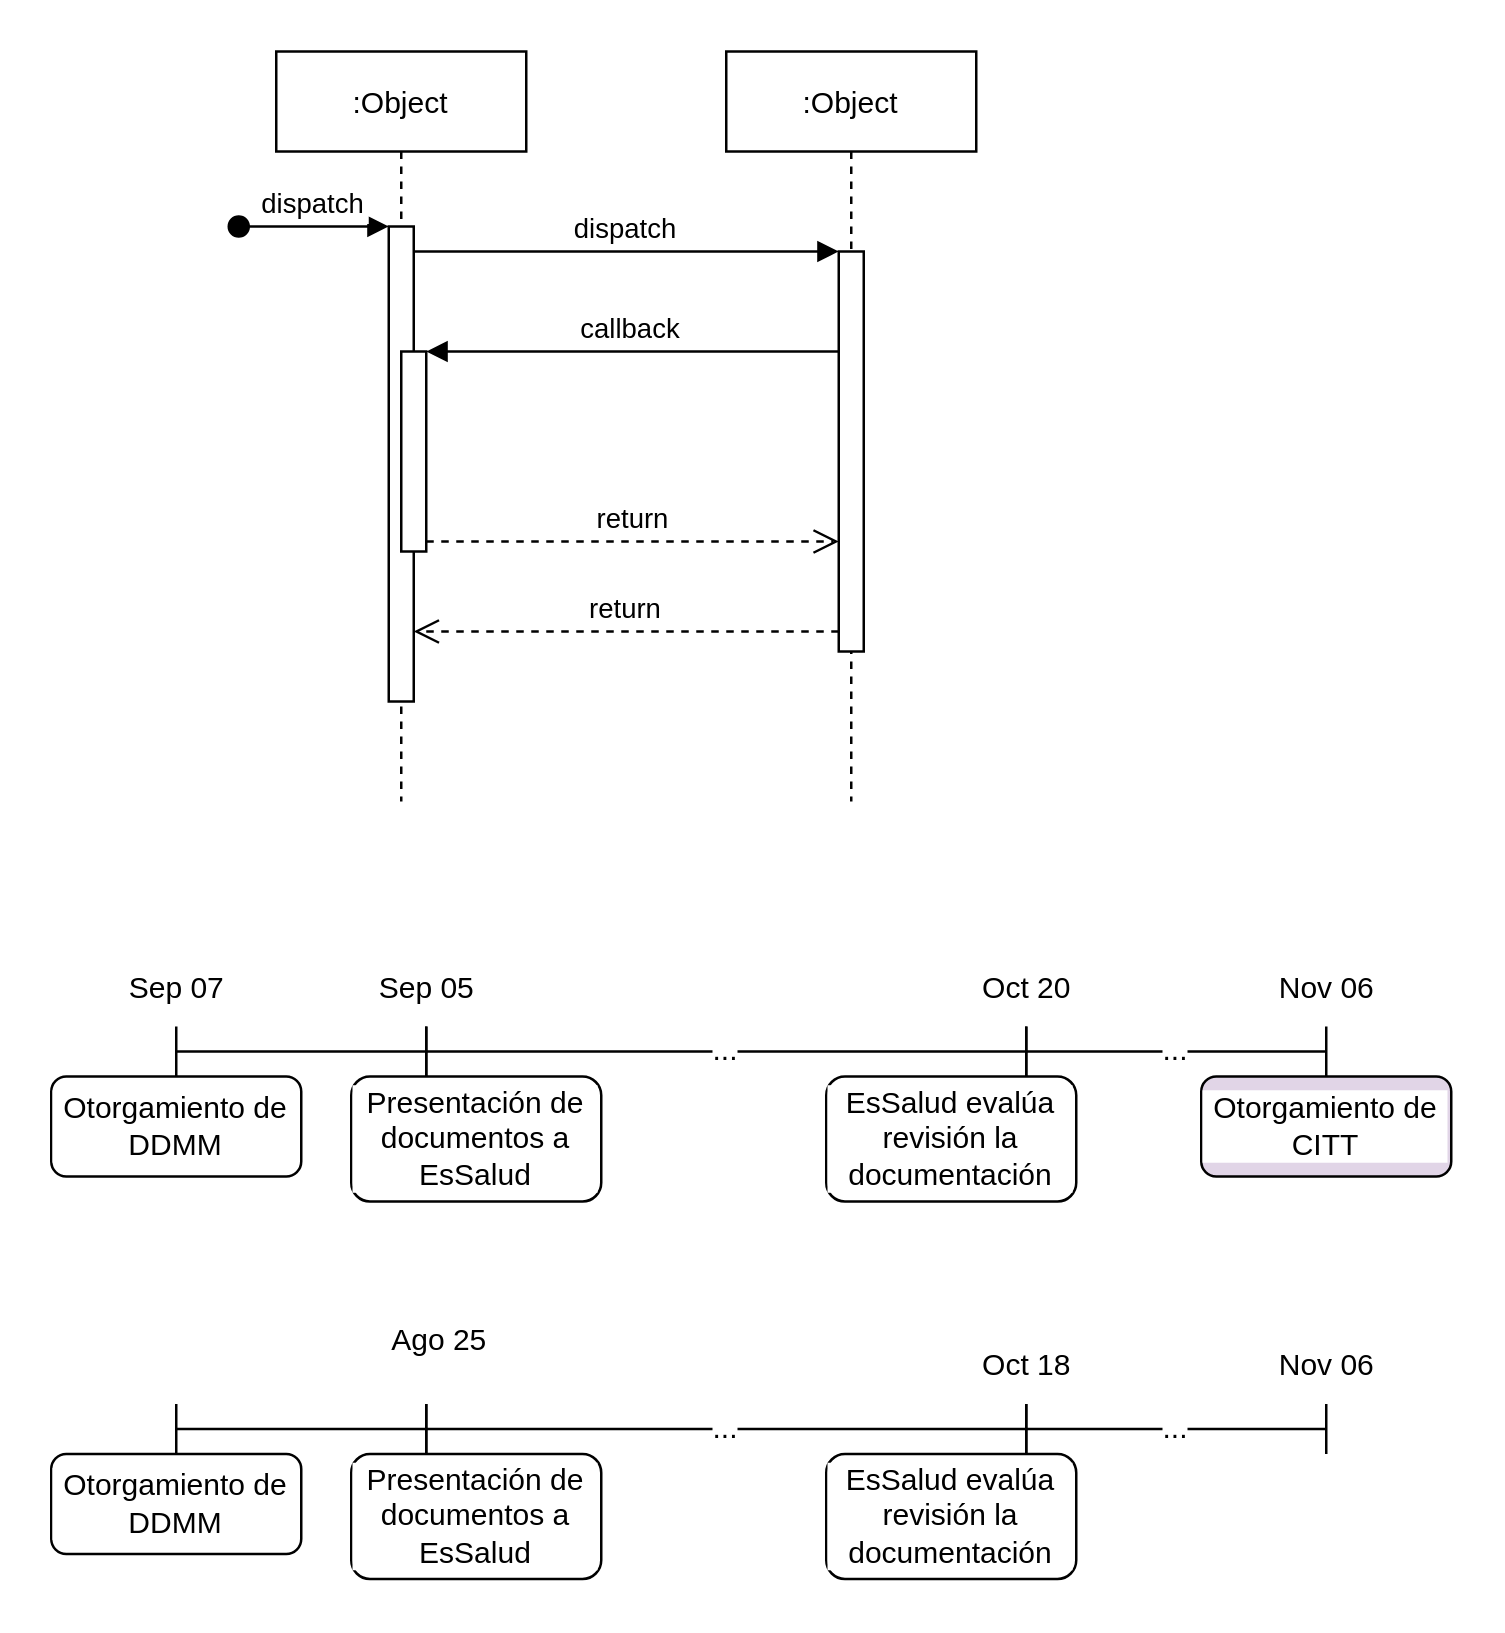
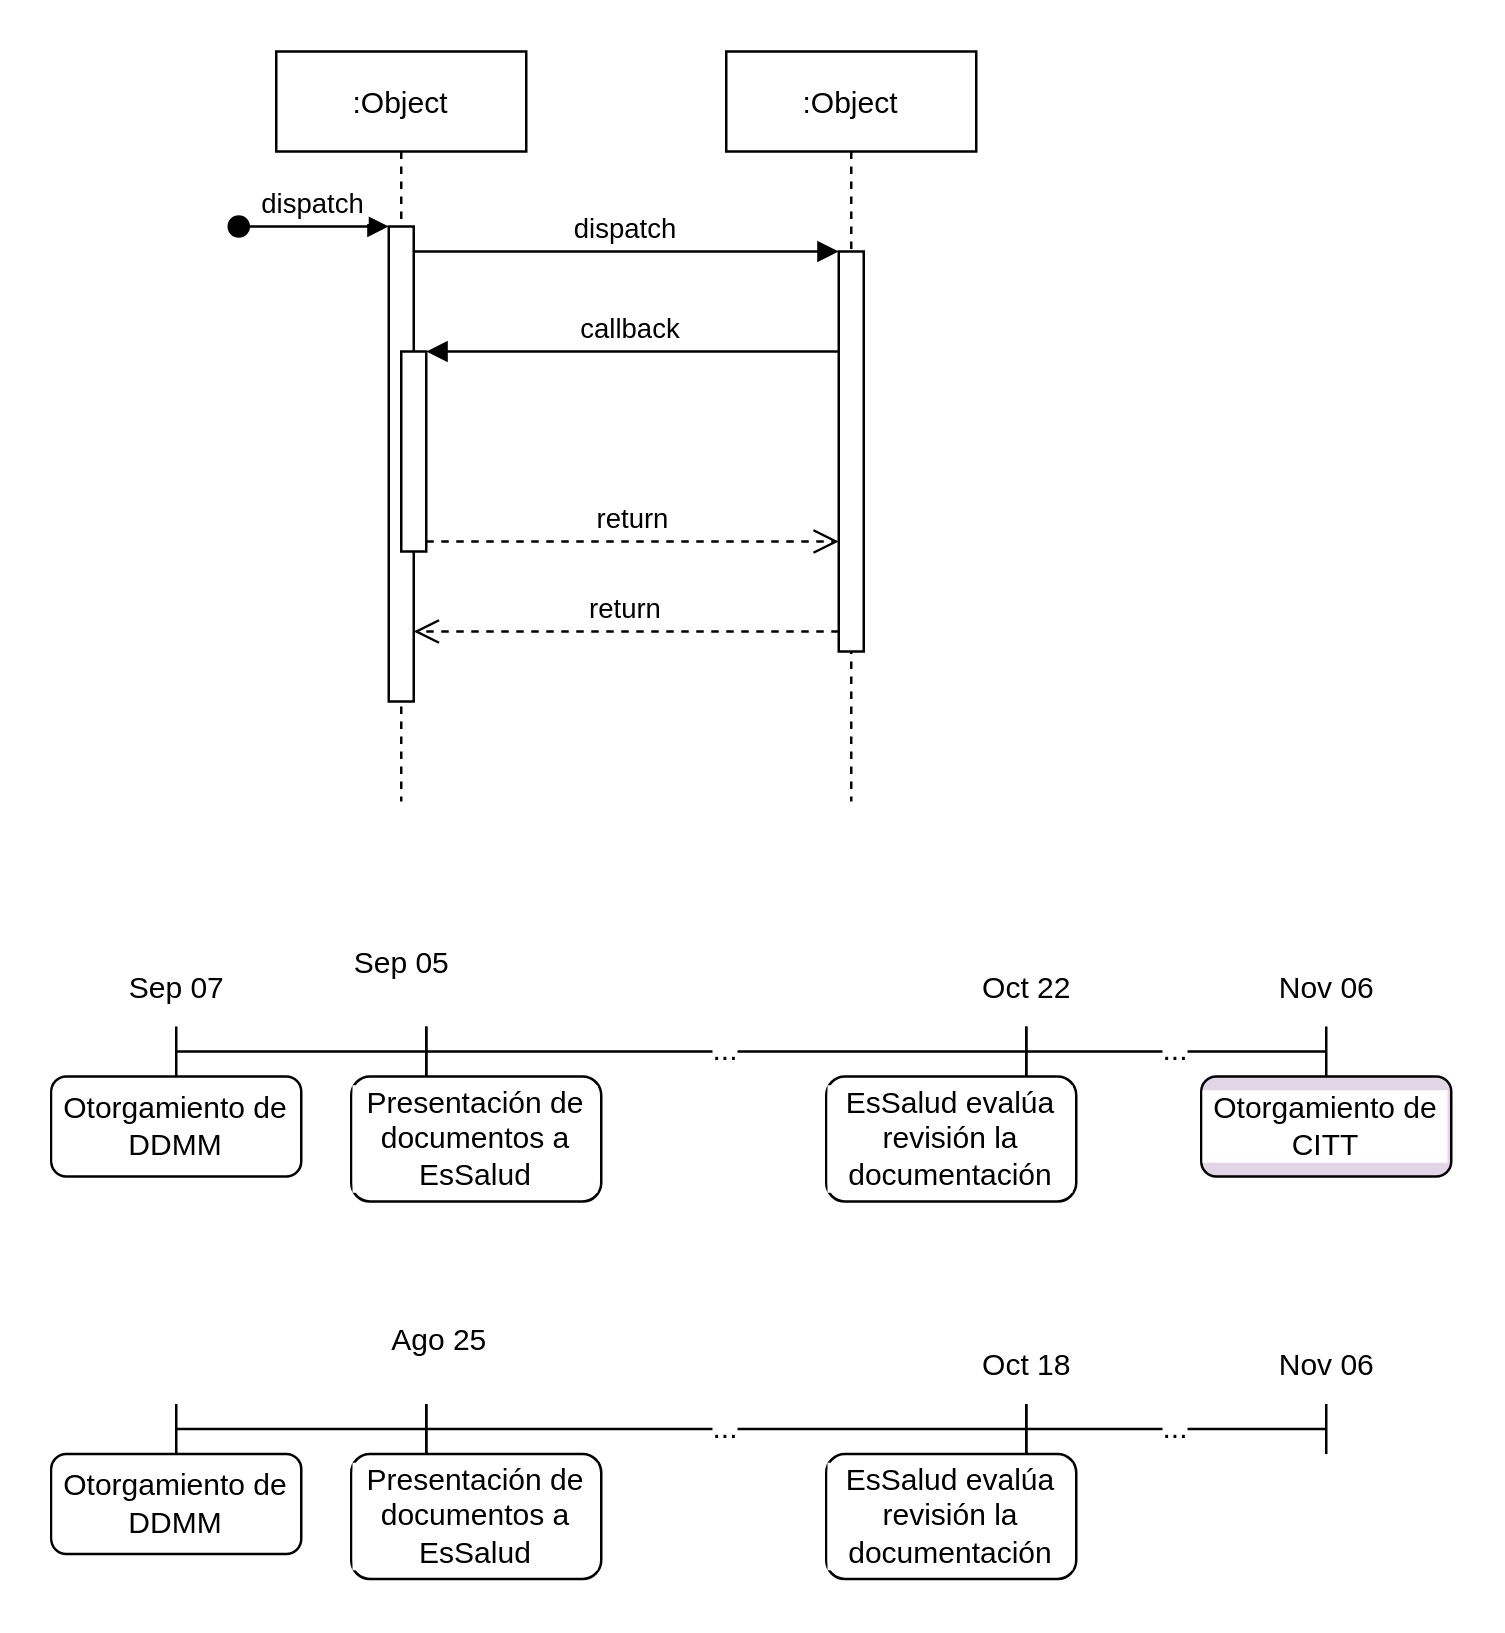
- <mxCell id="16" value="Sep 05" style="text;html=1;align=center;verticalAlign=middle;resizable=0;points=[];autosize=1;strokeColor=none;fillColor=none;" vertex="1" parent="1"><mxGeometry x="140" y="380" width="60" height="30" as="geometry" /></mxCell>
+ <mxCell id="16" value="Sep 05" style="text;html=1;align=center;verticalAlign=middle;resizable=0;points=[];autosize=1;strokeColor=none;fillColor=none;" vertex="1" parent="1"><mxGeometry x="130" y="370" width="60" height="30" as="geometry" /></mxCell>
- <mxCell id="19" value="Oct 20" style="text;html=1;align=center;verticalAlign=middle;resizable=0;points=[];autosize=1;strokeColor=none;fillColor=none;" vertex="1" parent="1"><mxGeometry x="380" y="380" width="60" height="30" as="geometry" /></mxCell>
+ <mxCell id="19" value="Oct 22" style="text;html=1;align=center;verticalAlign=middle;resizable=0;points=[];autosize=1;strokeColor=none;fillColor=none;" vertex="1" parent="1"><mxGeometry x="380" y="380" width="60" height="30" as="geometry" /></mxCell>
